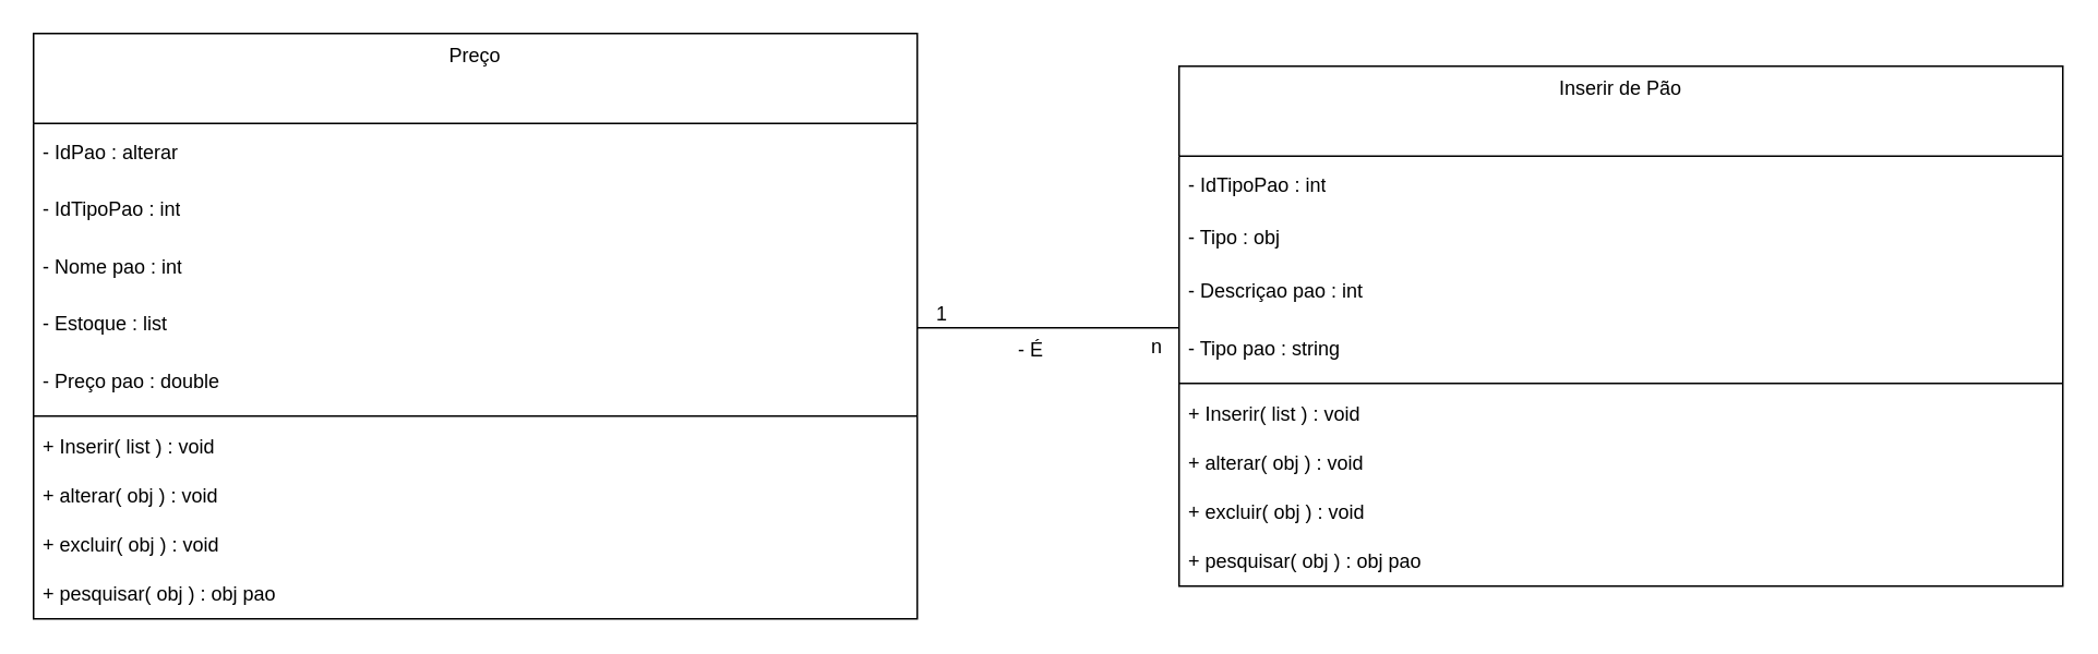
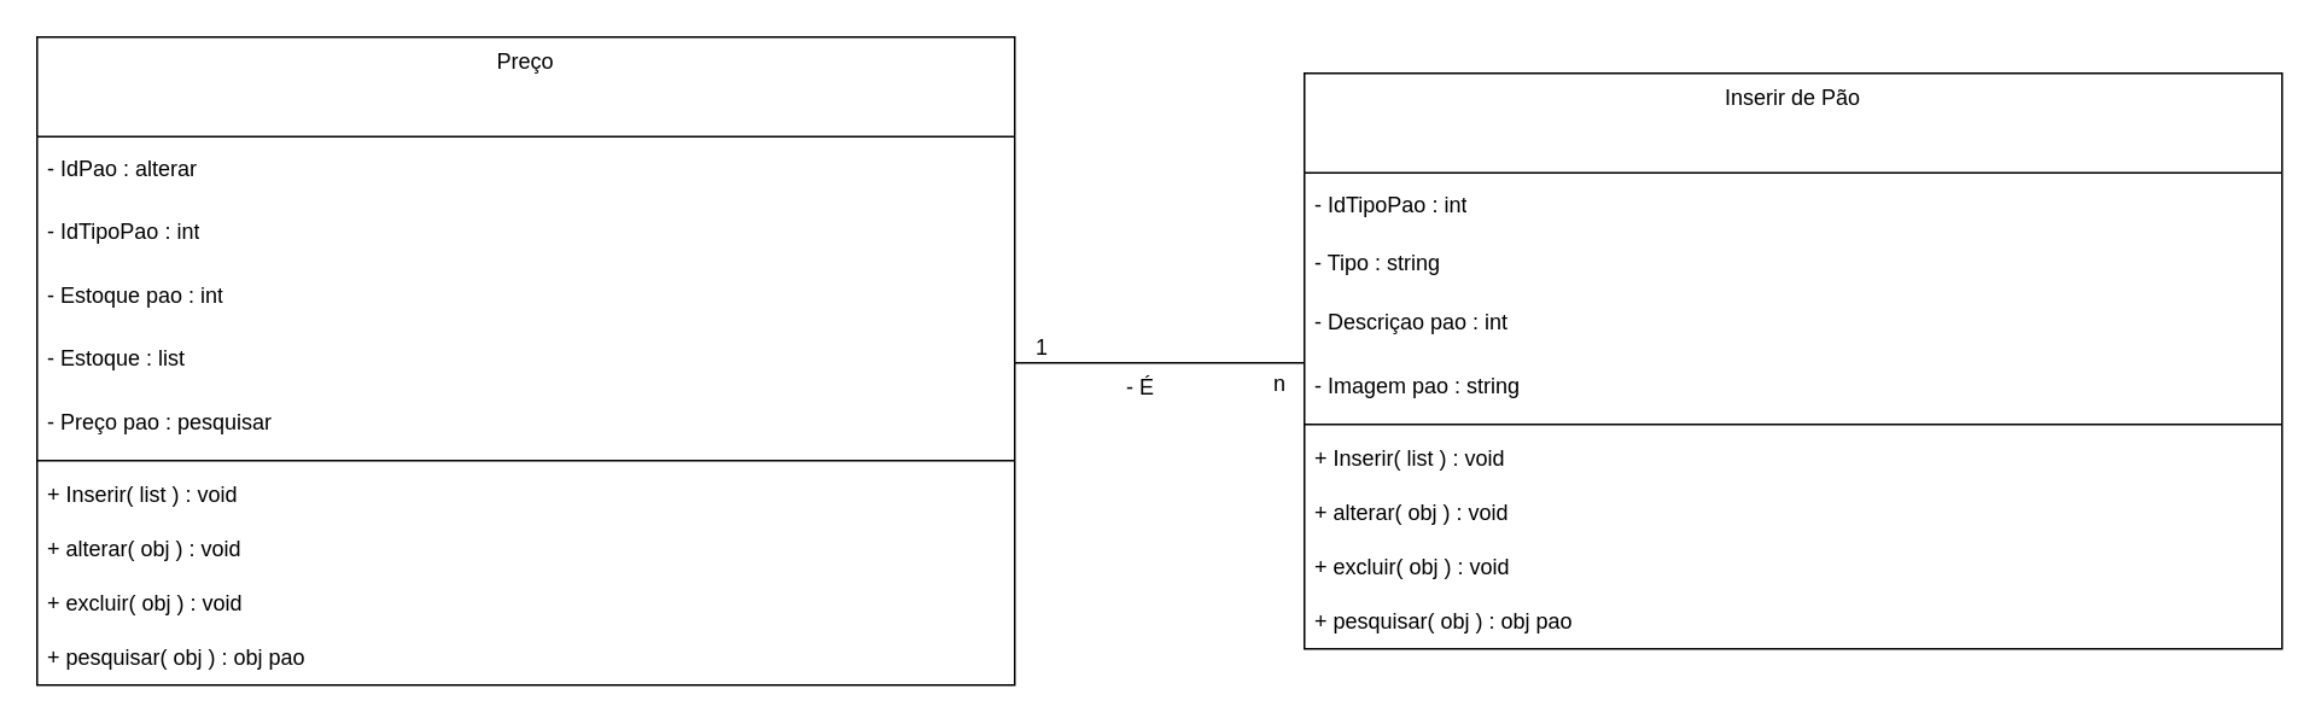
- <mxCell id="15" value="- Tipo : obj" style="text;html=1;strokeColor=none;fillColor=none;align=left;verticalAlign=middle;spacingLeft=4;spacingRight=4;overflow=hidden;rotatable=0;points=[[0,0.5],[1,0.5]];portConstraint=eastwest;whiteSpace=wrap;" parent="13" vertex="1"><mxGeometry y="90" width="540" height="30" as="geometry" /></mxCell>
+ <mxCell id="15" value="- Tipo : string" style="text;html=1;strokeColor=none;fillColor=none;align=left;verticalAlign=middle;spacingLeft=4;spacingRight=4;overflow=hidden;rotatable=0;points=[[0,0.5],[1,0.5]];portConstraint=eastwest;whiteSpace=wrap;" parent="13" vertex="1"><mxGeometry y="90" width="540" height="30" as="geometry" /></mxCell>
- <mxCell id="5" value="- Nome pao : int" style="text;html=1;strokeColor=none;fillColor=none;align=left;verticalAlign=middle;spacingLeft=4;spacingRight=4;overflow=hidden;rotatable=0;points=[[0,0.5],[1,0.5]];portConstraint=eastwest;whiteSpace=wrap;" parent="2" vertex="1"><mxGeometry y="125" width="540" height="35" as="geometry" /></mxCell>
+ <mxCell id="5" value="- Estoque pao : int" style="text;html=1;strokeColor=none;fillColor=none;align=left;verticalAlign=middle;spacingLeft=4;spacingRight=4;overflow=hidden;rotatable=0;points=[[0,0.5],[1,0.5]];portConstraint=eastwest;whiteSpace=wrap;" parent="2" vertex="1"><mxGeometry y="125" width="540" height="35" as="geometry" /></mxCell>
- <mxCell id="17" value="- Tipo pao : string" style="text;html=1;strokeColor=none;fillColor=none;align=left;verticalAlign=middle;spacingLeft=4;spacingRight=4;overflow=hidden;rotatable=0;points=[[0,0.5],[1,0.5]];portConstraint=eastwest;whiteSpace=wrap;" parent="13" vertex="1"><mxGeometry y="155" width="540" height="35" as="geometry" /></mxCell>
+ <mxCell id="17" value="- Imagem pao : string" style="text;html=1;strokeColor=none;fillColor=none;align=left;verticalAlign=middle;spacingLeft=4;spacingRight=4;overflow=hidden;rotatable=0;points=[[0,0.5],[1,0.5]];portConstraint=eastwest;whiteSpace=wrap;" parent="13" vertex="1"><mxGeometry y="155" width="540" height="35" as="geometry" /></mxCell>
- <mxCell id="7" value="- Preço pao : double" style="text;html=1;strokeColor=none;fillColor=none;align=left;verticalAlign=middle;spacingLeft=4;spacingRight=4;overflow=hidden;rotatable=0;points=[[0,0.5],[1,0.5]];portConstraint=eastwest;whiteSpace=wrap;" parent="2" vertex="1"><mxGeometry y="195" width="540" height="35" as="geometry" /></mxCell>
+ <mxCell id="7" value="- Preço pao : pesquisar" style="text;html=1;strokeColor=none;fillColor=none;align=left;verticalAlign=middle;spacingLeft=4;spacingRight=4;overflow=hidden;rotatable=0;points=[[0,0.5],[1,0.5]];portConstraint=eastwest;whiteSpace=wrap;" parent="2" vertex="1"><mxGeometry y="195" width="540" height="35" as="geometry" /></mxCell>
